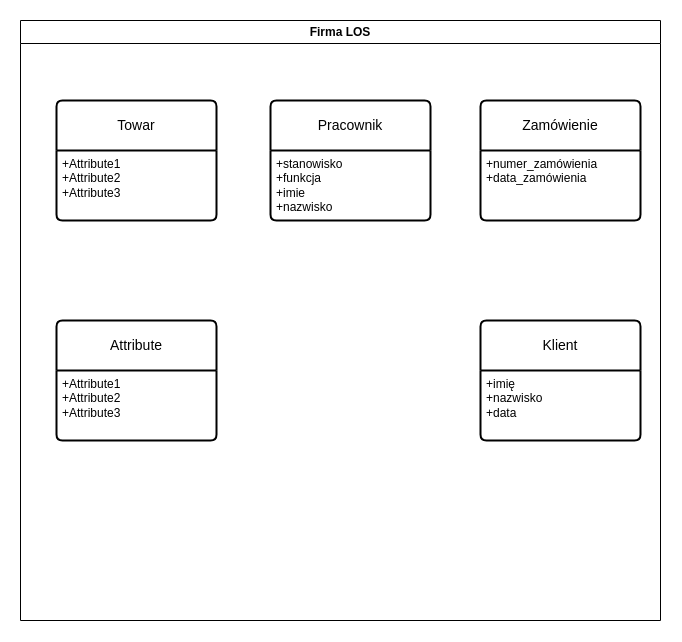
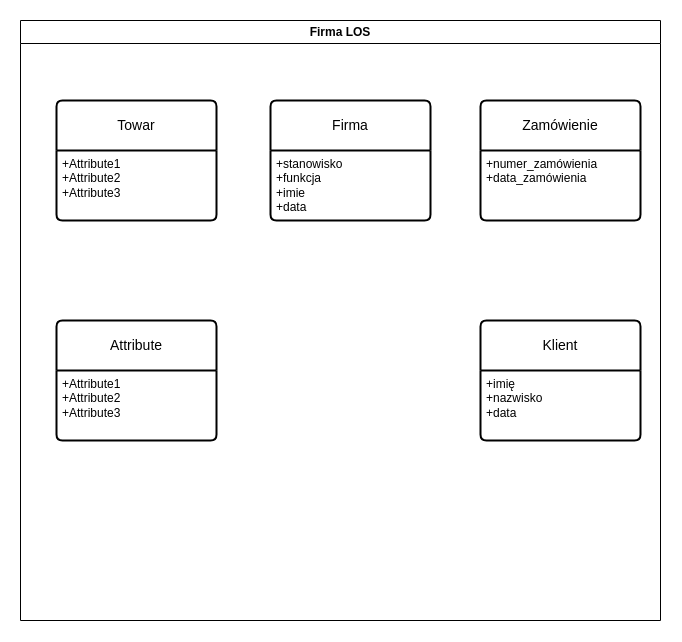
- <mxCell id="9" value="Pracownik" style="swimlane;childLayout=stackLayout;horizontal=1;startSize=50;horizontalStack=0;rounded=1;fontSize=14;fontStyle=0;strokeWidth=2;resizeParent=0;resizeLast=1;shadow=0;dashed=0;align=center;arcSize=4;whiteSpace=wrap;html=1;" vertex="1" parent="2"><mxGeometry x="250" y="80" width="160" height="120" as="geometry" /></mxCell>
+ <mxCell id="9" value="Firma" style="swimlane;childLayout=stackLayout;horizontal=1;startSize=50;horizontalStack=0;rounded=1;fontSize=14;fontStyle=0;strokeWidth=2;resizeParent=0;resizeLast=1;shadow=0;dashed=0;align=center;arcSize=4;whiteSpace=wrap;html=1;" vertex="1" parent="2"><mxGeometry x="250" y="80" width="160" height="120" as="geometry" /></mxCell>
- <mxCell id="10" value="+stanowisko&lt;div&gt;+funkcja&lt;/div&gt;&lt;div&gt;+imie&lt;/div&gt;&lt;div&gt;+nazwisko&lt;/div&gt;" style="align=left;strokeColor=none;fillColor=none;spacingLeft=4;fontSize=12;verticalAlign=top;resizable=0;rotatable=0;part=1;html=1;" vertex="1" parent="9"><mxGeometry y="50" width="160" height="70" as="geometry" /></mxCell>
+ <mxCell id="10" value="+stanowisko&lt;div&gt;+funkcja&lt;/div&gt;&lt;div&gt;+imie&lt;/div&gt;&lt;div&gt;+data&lt;/div&gt;" style="align=left;strokeColor=none;fillColor=none;spacingLeft=4;fontSize=12;verticalAlign=top;resizable=0;rotatable=0;part=1;html=1;" vertex="1" parent="9"><mxGeometry y="50" width="160" height="70" as="geometry" /></mxCell>
